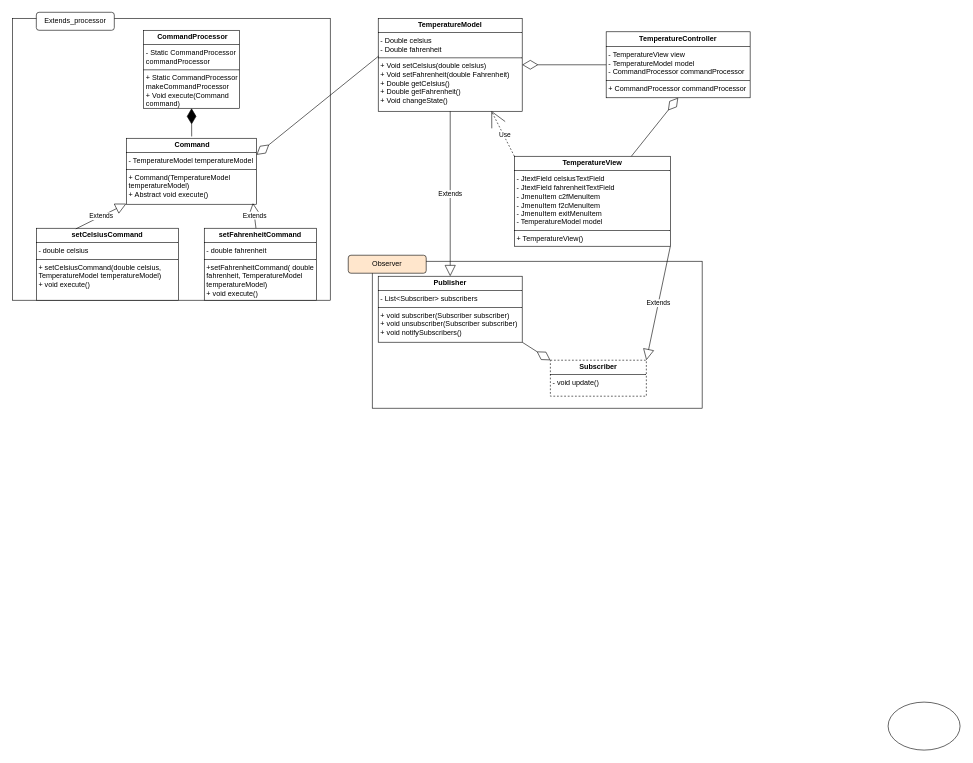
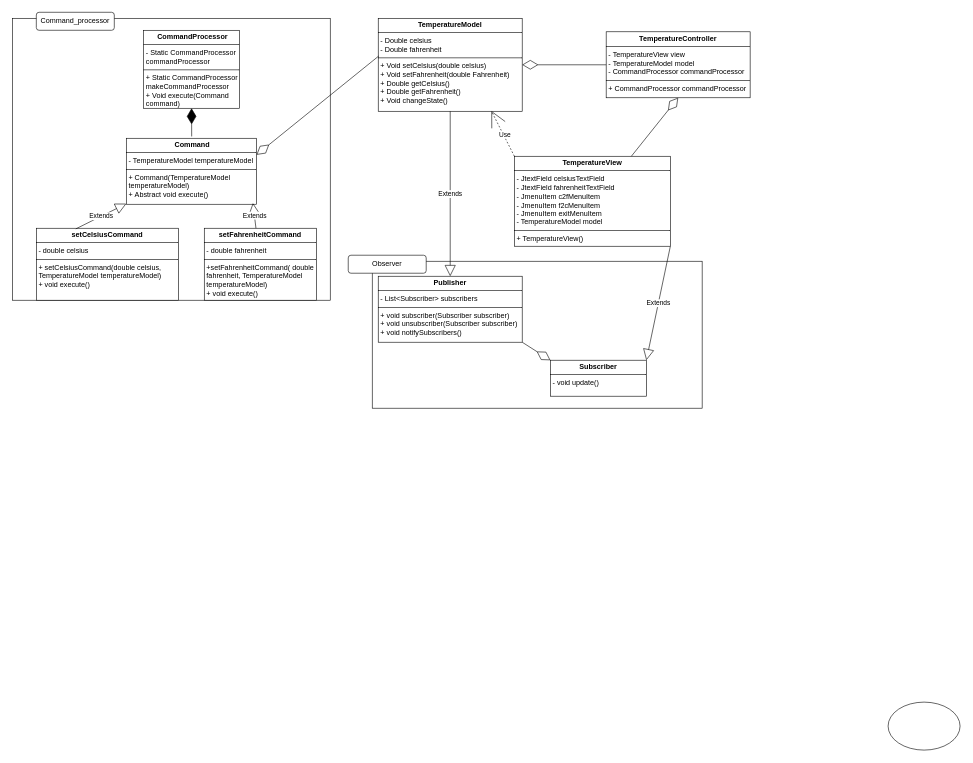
- <mxCell id="4" value="Extends_processor" style="rounded=1;whiteSpace=wrap;html=1;" parent="1" vertex="1"><mxGeometry x="60" y="20" width="130" height="30" as="geometry" /></mxCell>
+ <mxCell id="4" value="Command_processor" style="rounded=1;whiteSpace=wrap;html=1;" parent="1" vertex="1"><mxGeometry x="60" y="20" width="130" height="30" as="geometry" /></mxCell>
- <mxCell id="5" value="Observer" style="rounded=1;whiteSpace=wrap;html=1;fillColor=#ffe6cc;" parent="1" vertex="1"><mxGeometry x="580" y="425" width="130" height="30" as="geometry" /></mxCell>
+ <mxCell id="5" value="Observer" style="rounded=1;whiteSpace=wrap;html=1;" parent="1" vertex="1"><mxGeometry x="580" y="425" width="130" height="30" as="geometry" /></mxCell>
- <mxCell id="13" value="&lt;p style=&quot;margin:0px;margin-top:4px;text-align:center;&quot;&gt;&lt;b&gt;Subscriber&lt;/b&gt;&lt;br&gt;&lt;/p&gt;&lt;hr size=&quot;1&quot; style=&quot;border-style:solid;&quot;&gt;&lt;p style=&quot;margin:0px;margin-left:4px;&quot;&gt;- void update()&lt;/p&gt;&lt;p style=&quot;margin: 0px 0px 0px 4px;&quot;&gt;&lt;br&gt;&lt;/p&gt;" style="verticalAlign=top;align=left;overflow=fill;html=1;whiteSpace=wrap;dashed=1;" parent="1" vertex="1"><mxGeometry x="917" y="600" width="160" height="60" as="geometry" /></mxCell>
+ <mxCell id="13" value="&lt;p style=&quot;margin:0px;margin-top:4px;text-align:center;&quot;&gt;&lt;b&gt;Subscriber&lt;/b&gt;&lt;br&gt;&lt;/p&gt;&lt;hr size=&quot;1&quot; style=&quot;border-style:solid;&quot;&gt;&lt;p style=&quot;margin:0px;margin-left:4px;&quot;&gt;- void update()&lt;/p&gt;&lt;p style=&quot;margin: 0px 0px 0px 4px;&quot;&gt;&lt;br&gt;&lt;/p&gt;" style="verticalAlign=top;align=left;overflow=fill;html=1;whiteSpace=wrap;" parent="1" vertex="1"><mxGeometry x="917" y="600" width="160" height="60" as="geometry" /></mxCell>
